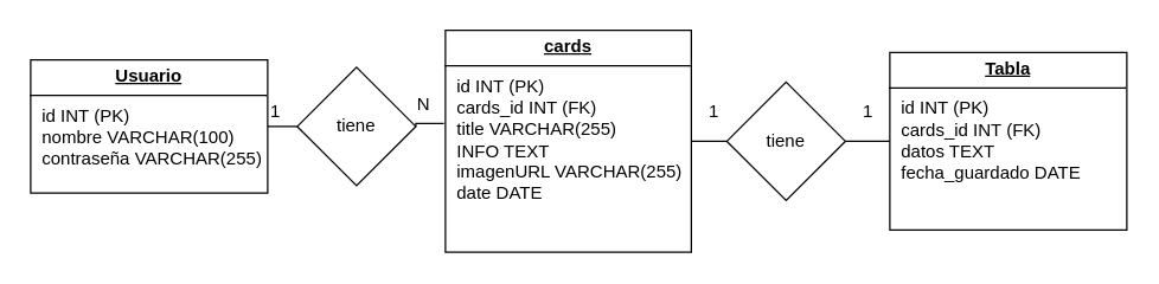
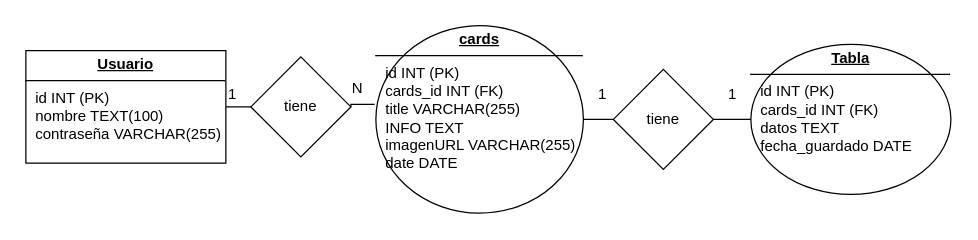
- <mxCell id="3" value="&lt;p style=&quot;margin:0px;margin-top:4px;text-align:center;text-decoration:underline;&quot;&gt;&lt;b&gt;Usuario&lt;/b&gt;&lt;/p&gt;&lt;hr size=&quot;1&quot; style=&quot;border-style:solid;&quot;&gt;&lt;p style=&quot;margin:0px;margin-left:8px;&quot;&gt;id INT (PK)&lt;br&gt;nombre VARCHAR(100)&lt;br&gt;contraseña VARCHAR(255)&lt;/p&gt;" style="verticalAlign=top;align=left;overflow=fill;html=1;whiteSpace=wrap;" vertex="1" parent="1"><mxGeometry x="20" y="40" width="160" height="90" as="geometry" /></mxCell>
+ <mxCell id="3" value="&lt;p style=&quot;margin:0px;margin-top:4px;text-align:center;text-decoration:underline;&quot;&gt;&lt;b&gt;Usuario&lt;/b&gt;&lt;/p&gt;&lt;hr size=&quot;1&quot; style=&quot;border-style:solid;&quot;&gt;&lt;p style=&quot;margin:0px;margin-left:8px;&quot;&gt;id INT (PK)&lt;br&gt;nombre TEXT(100)&lt;br&gt;contraseña VARCHAR(255)&lt;/p&gt;" style="verticalAlign=top;align=left;overflow=fill;html=1;whiteSpace=wrap;" vertex="1" parent="1"><mxGeometry x="20" y="40" width="160" height="90" as="geometry" /></mxCell>
- <mxCell id="4" value="&lt;p style=&quot;margin:0px;margin-top:4px;text-align:center;text-decoration:underline;&quot;&gt;&lt;b&gt;cards&lt;/b&gt;&lt;/p&gt;&lt;hr size=&quot;1&quot; style=&quot;border-style:solid;&quot;&gt;&lt;p style=&quot;margin:0px;margin-left:8px;&quot;&gt;id INT (PK)&lt;br&gt;cards_id INT (FK)&lt;br&gt;title VARCHAR(255)&lt;/p&gt;&lt;p style=&quot;margin:0px;margin-left:8px;&quot;&gt;INFO TEXT&lt;/p&gt;&lt;p style=&quot;margin:0px;margin-left:8px;&quot;&gt;imagenURL VARCHAR(255)&lt;/p&gt;&lt;p style=&quot;margin:0px;margin-left:8px;&quot;&gt;date DATE&lt;/p&gt;&lt;p style=&quot;margin:0px;margin-left:8px;&quot;&gt;&lt;br&gt;&lt;/p&gt;&lt;p style=&quot;margin:0px;margin-left:8px;&quot;&gt;&lt;br&gt;&lt;/p&gt;" style="verticalAlign=top;align=left;overflow=fill;html=1;whiteSpace=wrap;" vertex="1" parent="1"><mxGeometry x="300" y="20" width="166" height="150" as="geometry" /></mxCell>
+ <mxCell id="4" value="&lt;p style=&quot;margin:0px;margin-top:4px;text-align:center;text-decoration:underline;&quot;&gt;&lt;b&gt;cards&lt;/b&gt;&lt;/p&gt;&lt;hr size=&quot;1&quot; style=&quot;border-style:solid;&quot;&gt;&lt;p style=&quot;margin:0px;margin-left:8px;&quot;&gt;id INT (PK)&lt;br&gt;cards_id INT (FK)&lt;br&gt;title VARCHAR(255)&lt;/p&gt;&lt;p style=&quot;margin:0px;margin-left:8px;&quot;&gt;INFO TEXT&lt;/p&gt;&lt;p style=&quot;margin:0px;margin-left:8px;&quot;&gt;imagenURL VARCHAR(255)&lt;/p&gt;&lt;p style=&quot;margin:0px;margin-left:8px;&quot;&gt;date DATE&lt;/p&gt;&lt;p style=&quot;margin:0px;margin-left:8px;&quot;&gt;&lt;br&gt;&lt;/p&gt;&lt;p style=&quot;margin:0px;margin-left:8px;&quot;&gt;&lt;br&gt;&lt;/p&gt;" style="ellipse;verticalAlign=top;align=left;overflow=fill;html=1;whiteSpace=wrap;" vertex="1" parent="1"><mxGeometry x="300" y="20" width="166" height="150" as="geometry" /></mxCell>
- <mxCell id="5" value="&lt;p style=&quot;margin:0px;margin-top:4px;text-align:center;text-decoration:underline;&quot;&gt;&lt;b&gt;Tabla&lt;/b&gt;&lt;/p&gt;&lt;hr size=&quot;1&quot; style=&quot;border-style:solid;&quot;&gt;&lt;p style=&quot;margin:0px;margin-left:8px;&quot;&gt;id INT (PK)&lt;br&gt;cards_id INT (FK)&lt;br&gt;&lt;/p&gt;&lt;p style=&quot;margin:0px;margin-left:8px;&quot;&gt;datos TEXT&lt;/p&gt;&lt;p style=&quot;margin:0px;margin-left:8px;&quot;&gt;fecha_guardado DATE&lt;/p&gt;" style="verticalAlign=top;align=left;overflow=fill;html=1;whiteSpace=wrap;" vertex="1" parent="1"><mxGeometry x="600" y="35" width="160" height="120" as="geometry" /></mxCell>
+ <mxCell id="5" value="&lt;p style=&quot;margin:0px;margin-top:4px;text-align:center;text-decoration:underline;&quot;&gt;&lt;b&gt;Tabla&lt;/b&gt;&lt;/p&gt;&lt;hr size=&quot;1&quot; style=&quot;border-style:solid;&quot;&gt;&lt;p style=&quot;margin:0px;margin-left:8px;&quot;&gt;id INT (PK)&lt;br&gt;cards_id INT (FK)&lt;br&gt;&lt;/p&gt;&lt;p style=&quot;margin:0px;margin-left:8px;&quot;&gt;datos TEXT&lt;/p&gt;&lt;p style=&quot;margin:0px;margin-left:8px;&quot;&gt;fecha_guardado DATE&lt;/p&gt;" style="ellipse;verticalAlign=top;align=left;overflow=fill;html=1;whiteSpace=wrap;" vertex="1" parent="1"><mxGeometry x="600" y="35" width="160" height="120" as="geometry" /></mxCell>
